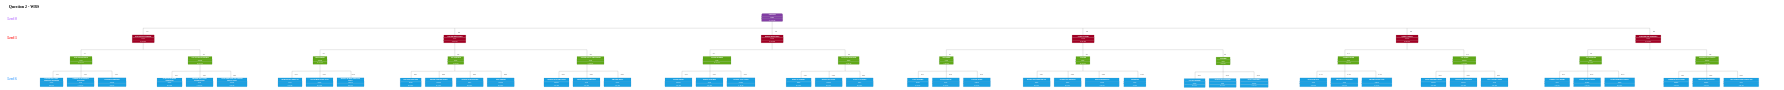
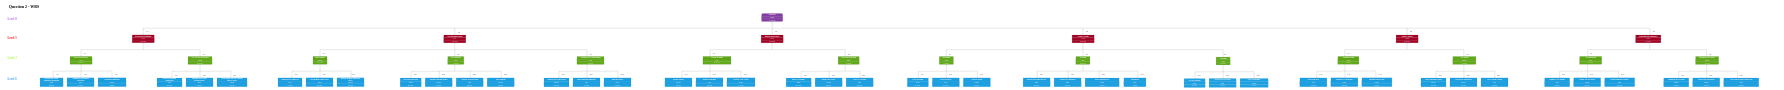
+ <mxCell id="433" value="&lt;font style=&quot;color: rgb(153, 255, 51); font-size: 30px;&quot;&gt;&lt;b style=&quot;&quot;&gt;Level 2&lt;/b&gt;&lt;/font&gt;" style="text;html=1;align=center;verticalAlign=middle;resizable=0;points=[];autosize=1;strokeColor=none;fillColor=none;fontFamily=Georgia;fontSize=14;fontColor=#FFFFFF;" parent="1" vertex="1"><mxGeometry x="55" y="553" width="130" height="50" as="geometry" /></mxCell>
